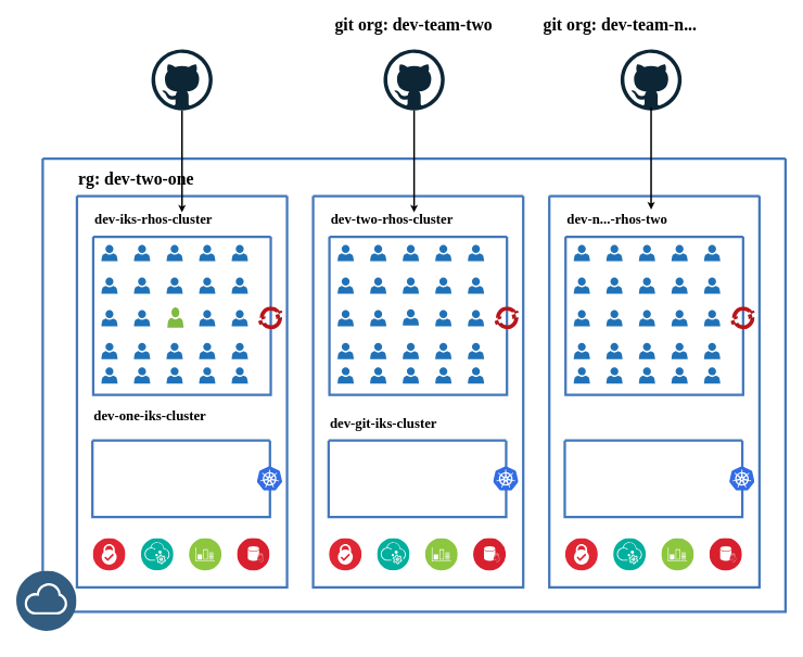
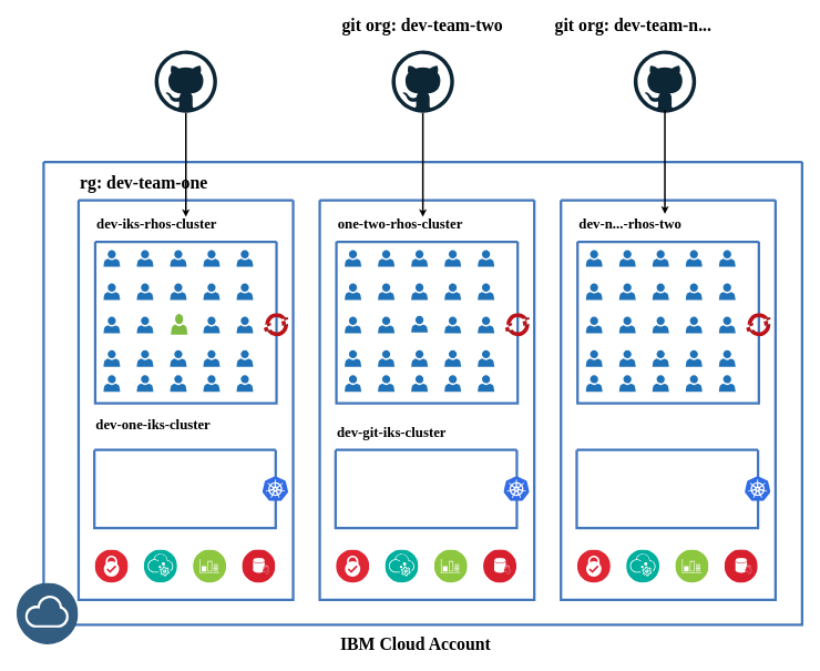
- <mxCell id="29" value="rg: dev-two-one" style="text;html=1;strokeColor=none;fillColor=none;align=left;verticalAlign=middle;whiteSpace=wrap;rounded=0;fontStyle=1;fontFamily=Lucida Console;fontSize=21;" parent="2" vertex="1"><mxGeometry x="42" y="16" width="238" height="20" as="geometry" /></mxCell>
+ <mxCell id="29" value="rg: dev-team-one" style="text;html=1;strokeColor=none;fillColor=none;align=left;verticalAlign=middle;whiteSpace=wrap;rounded=0;fontStyle=1;fontFamily=Lucida Console;fontSize=21;" parent="2" vertex="1"><mxGeometry x="42" y="16" width="238" height="20" as="geometry" /></mxCell>
- <mxCell id="64" value="dev-two-rhos-cluster" style="text;html=1;strokeColor=none;fillColor=none;align=left;verticalAlign=middle;whiteSpace=wrap;rounded=0;fontStyle=1;fontFamily=Lucida Console;fontSize=17;" parent="2" vertex="1"><mxGeometry x="352" y="66" width="218" height="20" as="geometry" /></mxCell>
+ <mxCell id="64" value="one-two-rhos-cluster" style="text;html=1;strokeColor=none;fillColor=none;align=left;verticalAlign=middle;whiteSpace=wrap;rounded=0;fontStyle=1;fontFamily=Lucida Console;fontSize=17;" parent="2" vertex="1"><mxGeometry x="352" y="66" width="218" height="20" as="geometry" /></mxCell>
+ <mxCell id="109" value="IBM Cloud Account" style="text;html=1;strokeColor=none;fillColor=none;align=left;verticalAlign=middle;whiteSpace=wrap;rounded=0;fontStyle=1;fontFamily=Verdana;fontSize=21;" parent="1" vertex="1"><mxGeometry x="407" y="764" width="293" height="20" as="geometry" /></mxCell>
